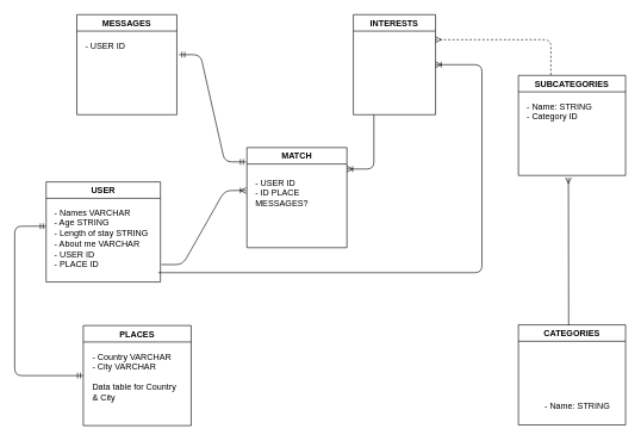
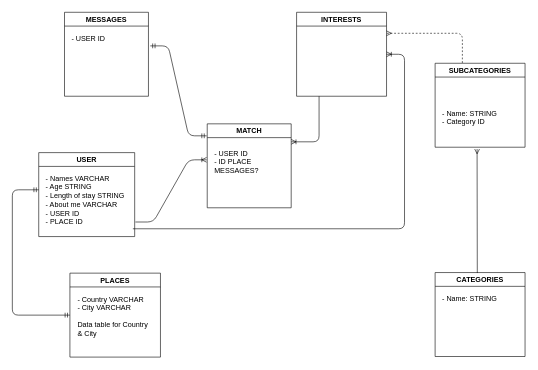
- <mxCell id="6" value="INTERESTS" style="swimlane;" parent="1" vertex="1"><mxGeometry x="494" y="20" width="115" height="140" as="geometry" /></mxCell>
+ <mxCell id="6" value="INTERESTS" style="swimlane;" parent="1" vertex="1"><mxGeometry x="494" y="20" width="150" height="140" as="geometry" /></mxCell>
- <mxCell id="19" value="- Name: STRING&lt;br&gt;- Category ID&lt;br&gt;" style="text;html=1;resizable=0;points=[];autosize=1;align=left;verticalAlign=top;spacingTop=-4;" parent="18" vertex="1"><mxGeometry x="10" y="34" width="110" height="30" as="geometry" /></mxCell>
+ <mxCell id="19" value="- Name: STRING&lt;br&gt;- Category ID&lt;br&gt;" style="text;html=1;resizable=0;points=[];autosize=1;align=left;verticalAlign=top;spacingTop=-4;" parent="18" vertex="1"><mxGeometry x="10" y="74" width="110" height="30" as="geometry" /></mxCell>
- <mxCell id="17" value="- Name: STRING" style="text;html=1;resizable=0;points=[];autosize=1;align=left;verticalAlign=top;spacingTop=-4;" parent="16" vertex="1"><mxGeometry x="35" y="104" width="110" height="20" as="geometry" /></mxCell>
+ <mxCell id="17" value="- Name: STRING" style="text;html=1;resizable=0;points=[];autosize=1;align=left;verticalAlign=top;spacingTop=-4;" parent="16" vertex="1"><mxGeometry x="10" y="34" width="110" height="20" as="geometry" /></mxCell>
